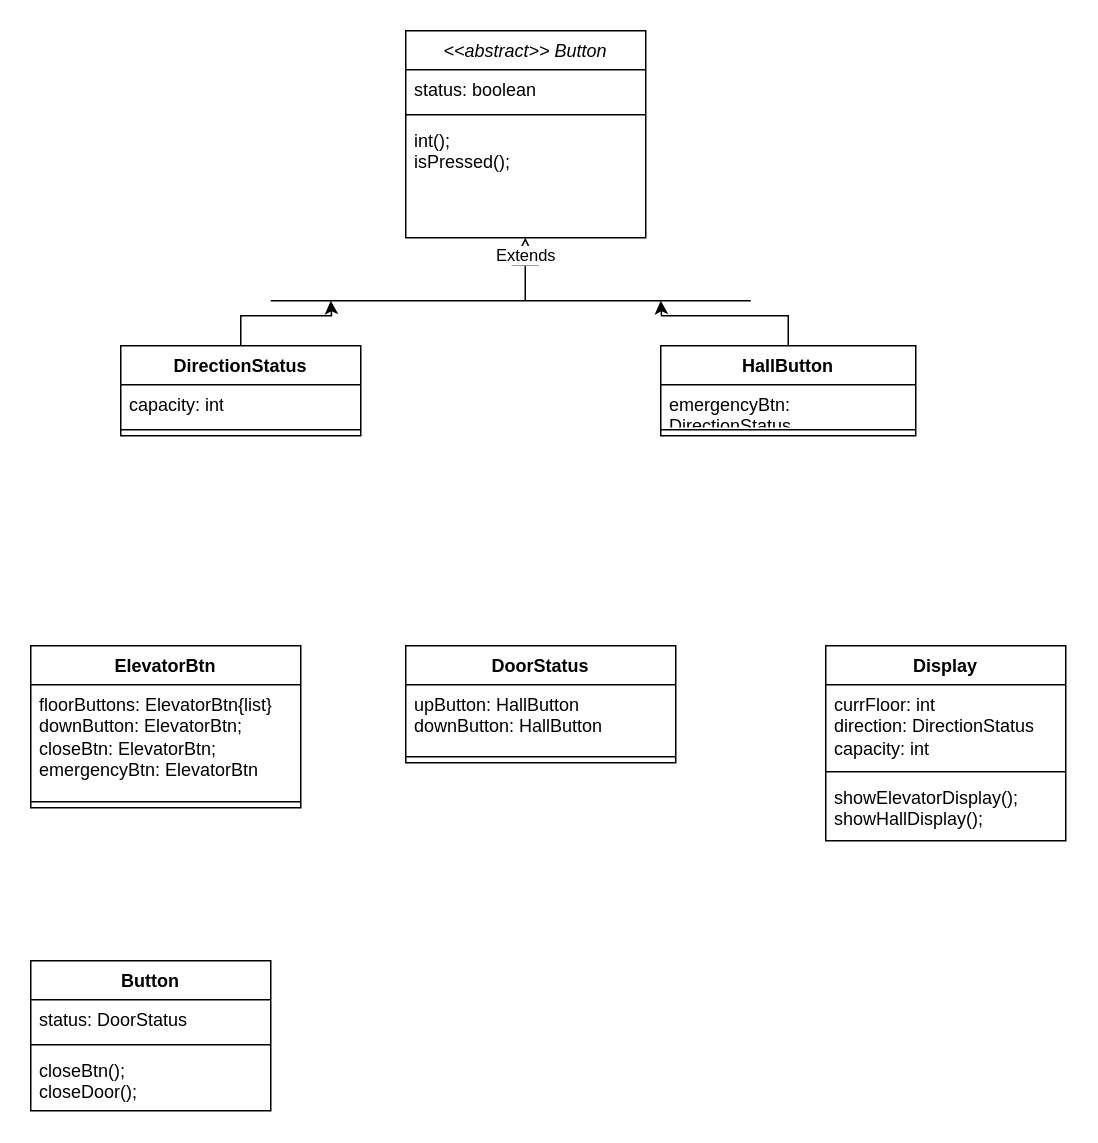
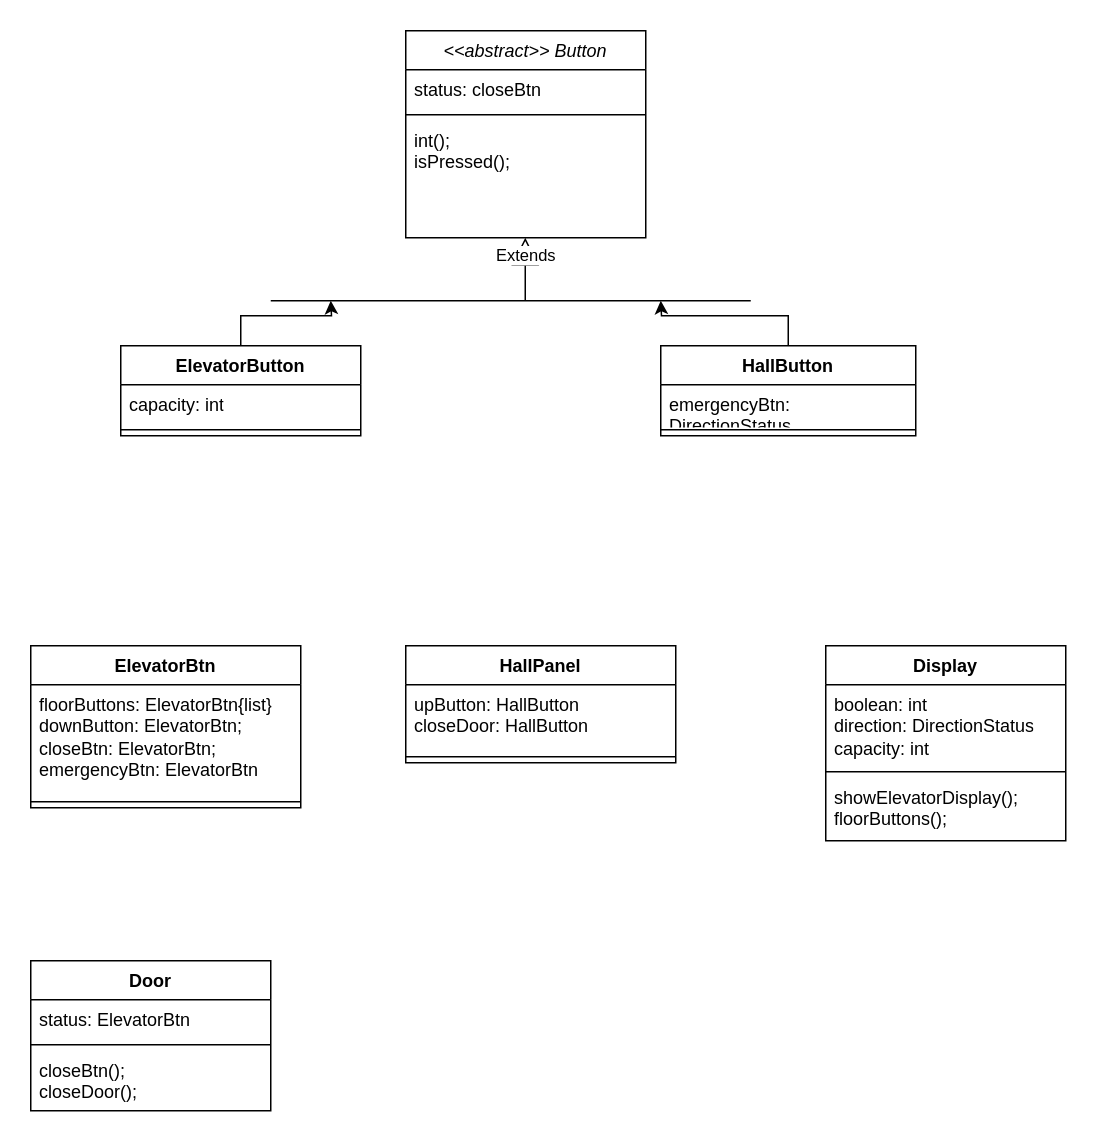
- <mxCell id="3" value="status: boolean" style="text;align=left;verticalAlign=top;spacingLeft=4;spacingRight=4;overflow=hidden;rotatable=0;points=[[0,0.5],[1,0.5]];portConstraint=eastwest;" parent="2" vertex="1"><mxGeometry y="26" width="160" height="26" as="geometry" /></mxCell>
+ <mxCell id="3" value="status: closeBtn" style="text;align=left;verticalAlign=top;spacingLeft=4;spacingRight=4;overflow=hidden;rotatable=0;points=[[0,0.5],[1,0.5]];portConstraint=eastwest;" parent="2" vertex="1"><mxGeometry y="26" width="160" height="26" as="geometry" /></mxCell>
- <mxCell id="7" value="DirectionStatus" style="swimlane;fontStyle=1;align=center;verticalAlign=top;childLayout=stackLayout;horizontal=1;startSize=26;horizontalStack=0;resizeParent=1;resizeParentMax=0;resizeLast=0;collapsible=1;marginBottom=0;whiteSpace=wrap;html=1;" vertex="1" parent="1"><mxGeometry x="80" y="230" width="160" height="60" as="geometry" /></mxCell>
+ <mxCell id="7" value="ElevatorButton" style="swimlane;fontStyle=1;align=center;verticalAlign=top;childLayout=stackLayout;horizontal=1;startSize=26;horizontalStack=0;resizeParent=1;resizeParentMax=0;resizeLast=0;collapsible=1;marginBottom=0;whiteSpace=wrap;html=1;" vertex="1" parent="1"><mxGeometry x="80" y="230" width="160" height="60" as="geometry" /></mxCell>
- <mxCell id="19" value="DoorStatus" style="swimlane;fontStyle=1;align=center;verticalAlign=top;childLayout=stackLayout;horizontal=1;startSize=26;horizontalStack=0;resizeParent=1;resizeParentMax=0;resizeLast=0;collapsible=1;marginBottom=0;whiteSpace=wrap;html=1;" vertex="1" parent="1"><mxGeometry x="270" y="430" width="180" height="78" as="geometry" /></mxCell>
+ <mxCell id="19" value="HallPanel" style="swimlane;fontStyle=1;align=center;verticalAlign=top;childLayout=stackLayout;horizontal=1;startSize=26;horizontalStack=0;resizeParent=1;resizeParentMax=0;resizeLast=0;collapsible=1;marginBottom=0;whiteSpace=wrap;html=1;" vertex="1" parent="1"><mxGeometry x="270" y="430" width="180" height="78" as="geometry" /></mxCell>
- <mxCell id="20" value="upButton: HallButton&lt;div&gt;downButton: HallButton&lt;/div&gt;" style="text;strokeColor=none;fillColor=none;align=left;verticalAlign=top;spacingLeft=4;spacingRight=4;overflow=hidden;rotatable=0;points=[[0,0.5],[1,0.5]];portConstraint=eastwest;whiteSpace=wrap;html=1;" vertex="1" parent="19"><mxGeometry y="26" width="180" height="44" as="geometry" /></mxCell>
+ <mxCell id="20" value="upButton: HallButton&lt;div&gt;closeDoor: HallButton&lt;/div&gt;" style="text;strokeColor=none;fillColor=none;align=left;verticalAlign=top;spacingLeft=4;spacingRight=4;overflow=hidden;rotatable=0;points=[[0,0.5],[1,0.5]];portConstraint=eastwest;whiteSpace=wrap;html=1;" vertex="1" parent="19"><mxGeometry y="26" width="180" height="44" as="geometry" /></mxCell>
- <mxCell id="23" value="currFloor: int&lt;div&gt;direction: DirectionStatus&lt;/div&gt;&lt;div&gt;capacity: int&lt;/div&gt;" style="text;strokeColor=none;fillColor=none;align=left;verticalAlign=top;spacingLeft=4;spacingRight=4;overflow=hidden;rotatable=0;points=[[0,0.5],[1,0.5]];portConstraint=eastwest;whiteSpace=wrap;html=1;" vertex="1" parent="22"><mxGeometry y="26" width="160" height="54" as="geometry" /></mxCell>
+ <mxCell id="23" value="boolean: int&lt;div&gt;direction: DirectionStatus&lt;/div&gt;&lt;div&gt;capacity: int&lt;/div&gt;" style="text;strokeColor=none;fillColor=none;align=left;verticalAlign=top;spacingLeft=4;spacingRight=4;overflow=hidden;rotatable=0;points=[[0,0.5],[1,0.5]];portConstraint=eastwest;whiteSpace=wrap;html=1;" vertex="1" parent="22"><mxGeometry y="26" width="160" height="54" as="geometry" /></mxCell>
- <mxCell id="25" value="showElevatorDisplay();&lt;div&gt;showHallDisplay();&lt;/div&gt;" style="text;strokeColor=none;fillColor=none;align=left;verticalAlign=top;spacingLeft=4;spacingRight=4;overflow=hidden;rotatable=0;points=[[0,0.5],[1,0.5]];portConstraint=eastwest;whiteSpace=wrap;html=1;" vertex="1" parent="22"><mxGeometry y="88" width="160" height="42" as="geometry" /></mxCell>
+ <mxCell id="25" value="showElevatorDisplay();&lt;div&gt;floorButtons();&lt;/div&gt;" style="text;strokeColor=none;fillColor=none;align=left;verticalAlign=top;spacingLeft=4;spacingRight=4;overflow=hidden;rotatable=0;points=[[0,0.5],[1,0.5]];portConstraint=eastwest;whiteSpace=wrap;html=1;" vertex="1" parent="22"><mxGeometry y="88" width="160" height="42" as="geometry" /></mxCell>
- <mxCell id="26" value="Button" style="swimlane;fontStyle=1;align=center;verticalAlign=top;childLayout=stackLayout;horizontal=1;startSize=26;horizontalStack=0;resizeParent=1;resizeParentMax=0;resizeLast=0;collapsible=1;marginBottom=0;whiteSpace=wrap;html=1;" vertex="1" parent="1"><mxGeometry x="20" y="640" width="160" height="100" as="geometry" /></mxCell>
+ <mxCell id="26" value="Door" style="swimlane;fontStyle=1;align=center;verticalAlign=top;childLayout=stackLayout;horizontal=1;startSize=26;horizontalStack=0;resizeParent=1;resizeParentMax=0;resizeLast=0;collapsible=1;marginBottom=0;whiteSpace=wrap;html=1;" vertex="1" parent="1"><mxGeometry x="20" y="640" width="160" height="100" as="geometry" /></mxCell>
- <mxCell id="27" value="status: DoorStatus" style="text;strokeColor=none;fillColor=none;align=left;verticalAlign=top;spacingLeft=4;spacingRight=4;overflow=hidden;rotatable=0;points=[[0,0.5],[1,0.5]];portConstraint=eastwest;whiteSpace=wrap;html=1;" vertex="1" parent="26"><mxGeometry y="26" width="160" height="26" as="geometry" /></mxCell>
+ <mxCell id="27" value="status: ElevatorBtn" style="text;strokeColor=none;fillColor=none;align=left;verticalAlign=top;spacingLeft=4;spacingRight=4;overflow=hidden;rotatable=0;points=[[0,0.5],[1,0.5]];portConstraint=eastwest;whiteSpace=wrap;html=1;" vertex="1" parent="26"><mxGeometry y="26" width="160" height="26" as="geometry" /></mxCell>
